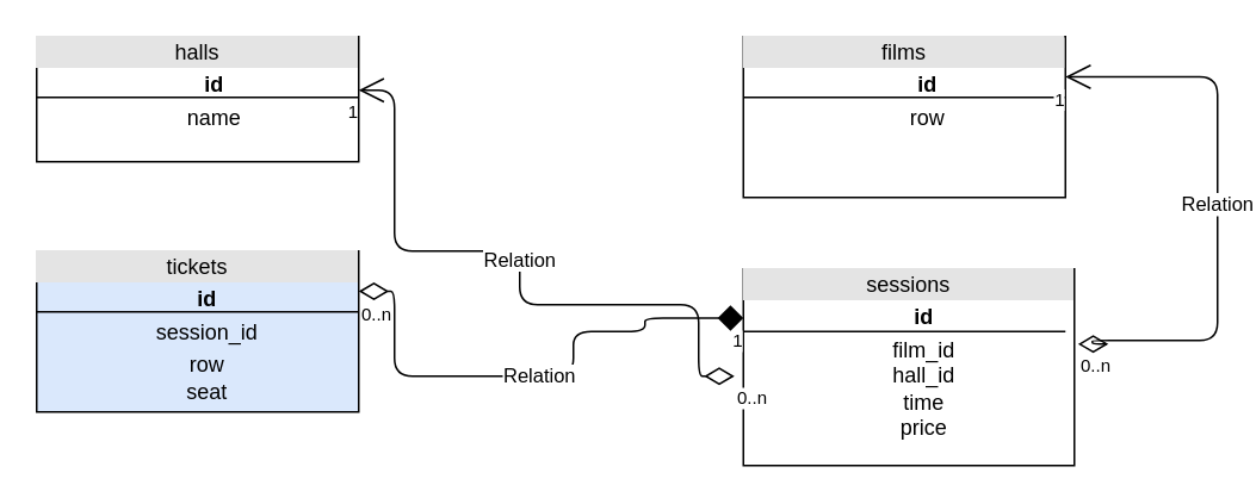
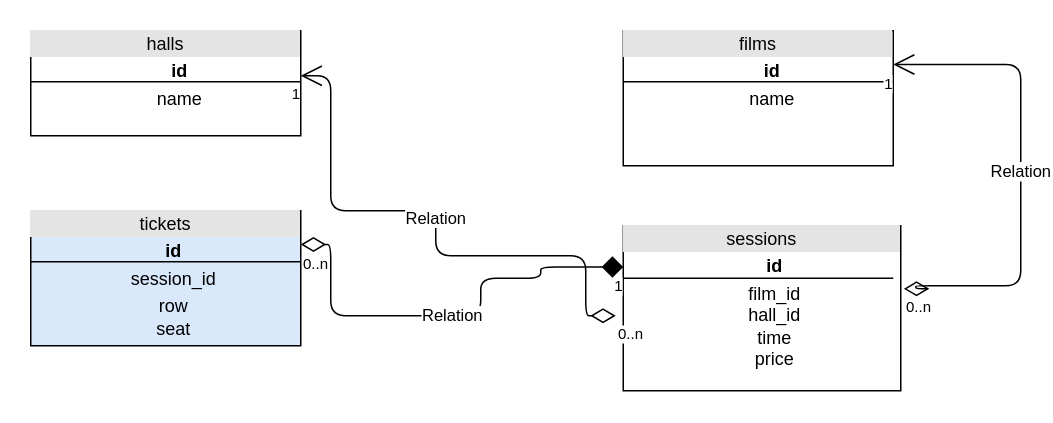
- <mxCell id="3" value="&lt;div style=&quot;box-sizing: border-box ; width: 100% ; background: #e4e4e4 ; padding: 2px&quot;&gt;films&lt;/div&gt;&lt;table style=&quot;width: 100% ; font-size: 1em&quot; cellpadding=&quot;2&quot; cellspacing=&quot;0&quot;&gt;&lt;tbody&gt;&lt;tr&gt;&lt;td&gt;&lt;br&gt;&lt;/td&gt;&lt;td&gt;&lt;b&gt;id&lt;/b&gt;&lt;/td&gt;&lt;/tr&gt;&lt;tr&gt;&lt;td&gt;&lt;br&gt;&lt;/td&gt;&lt;td&gt;row&lt;/td&gt;&lt;/tr&gt;&lt;tr&gt;&lt;td&gt;&lt;br&gt;&lt;/td&gt;&lt;td&gt;&lt;/td&gt;&lt;/tr&gt;&lt;/tbody&gt;&lt;/table&gt;" style="verticalAlign=top;align=center;overflow=fill;html=1;" vertex="1" parent="1"><mxGeometry x="415" y="20" width="180" height="90" as="geometry" /></mxCell>
+ <mxCell id="3" value="&lt;div style=&quot;box-sizing: border-box ; width: 100% ; background: #e4e4e4 ; padding: 2px&quot;&gt;films&lt;/div&gt;&lt;table style=&quot;width: 100% ; font-size: 1em&quot; cellpadding=&quot;2&quot; cellspacing=&quot;0&quot;&gt;&lt;tbody&gt;&lt;tr&gt;&lt;td&gt;&lt;br&gt;&lt;/td&gt;&lt;td&gt;&lt;b&gt;id&lt;/b&gt;&lt;/td&gt;&lt;/tr&gt;&lt;tr&gt;&lt;td&gt;&lt;br&gt;&lt;/td&gt;&lt;td&gt;name&lt;/td&gt;&lt;/tr&gt;&lt;tr&gt;&lt;td&gt;&lt;br&gt;&lt;/td&gt;&lt;td&gt;&lt;/td&gt;&lt;/tr&gt;&lt;/tbody&gt;&lt;/table&gt;" style="verticalAlign=top;align=center;overflow=fill;html=1;" vertex="1" parent="1"><mxGeometry x="415" y="20" width="180" height="90" as="geometry" /></mxCell>
